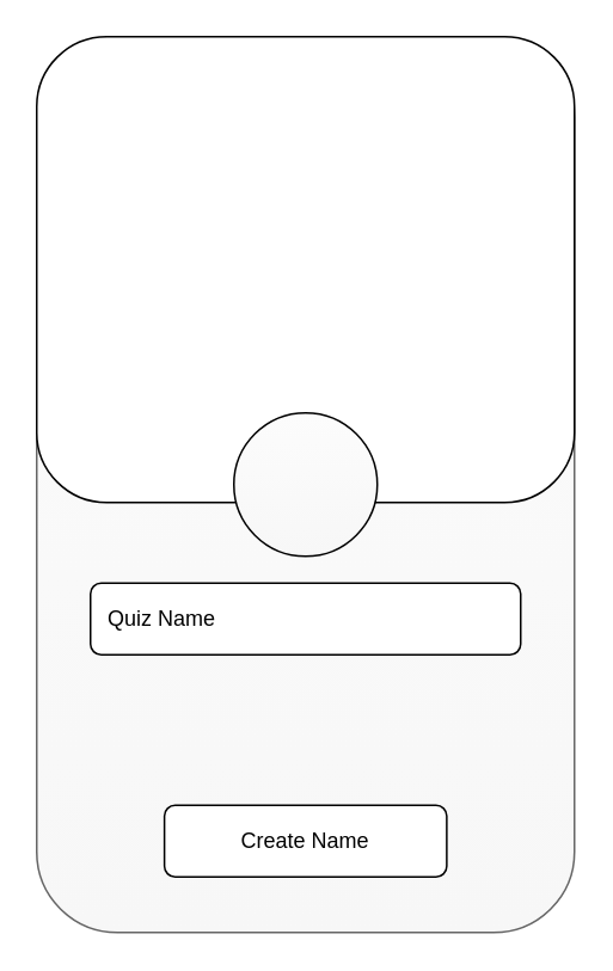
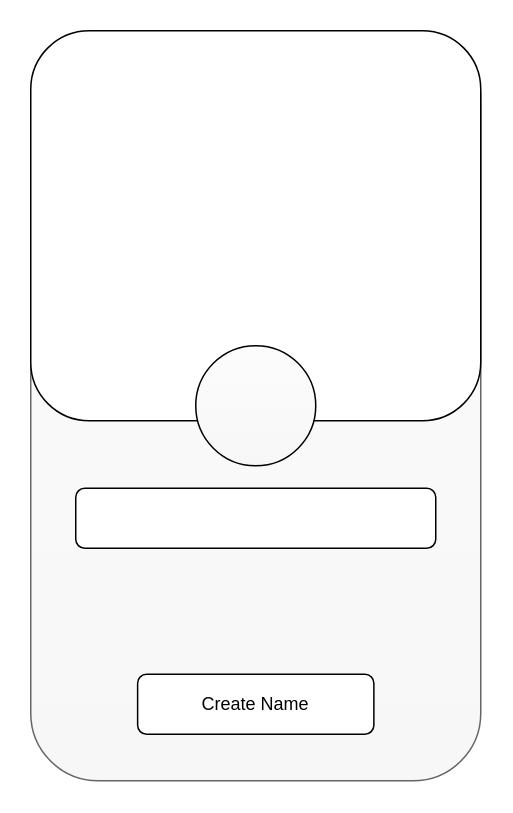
- <mxCell id="7" value="Quiz Name" style="text;html=1;strokeColor=none;fillColor=none;align=center;verticalAlign=middle;whiteSpace=wrap;rounded=0;" parent="1" vertex="1"><mxGeometry x="50" y="335" width="80" height="20" as="geometry" /></mxCell>
